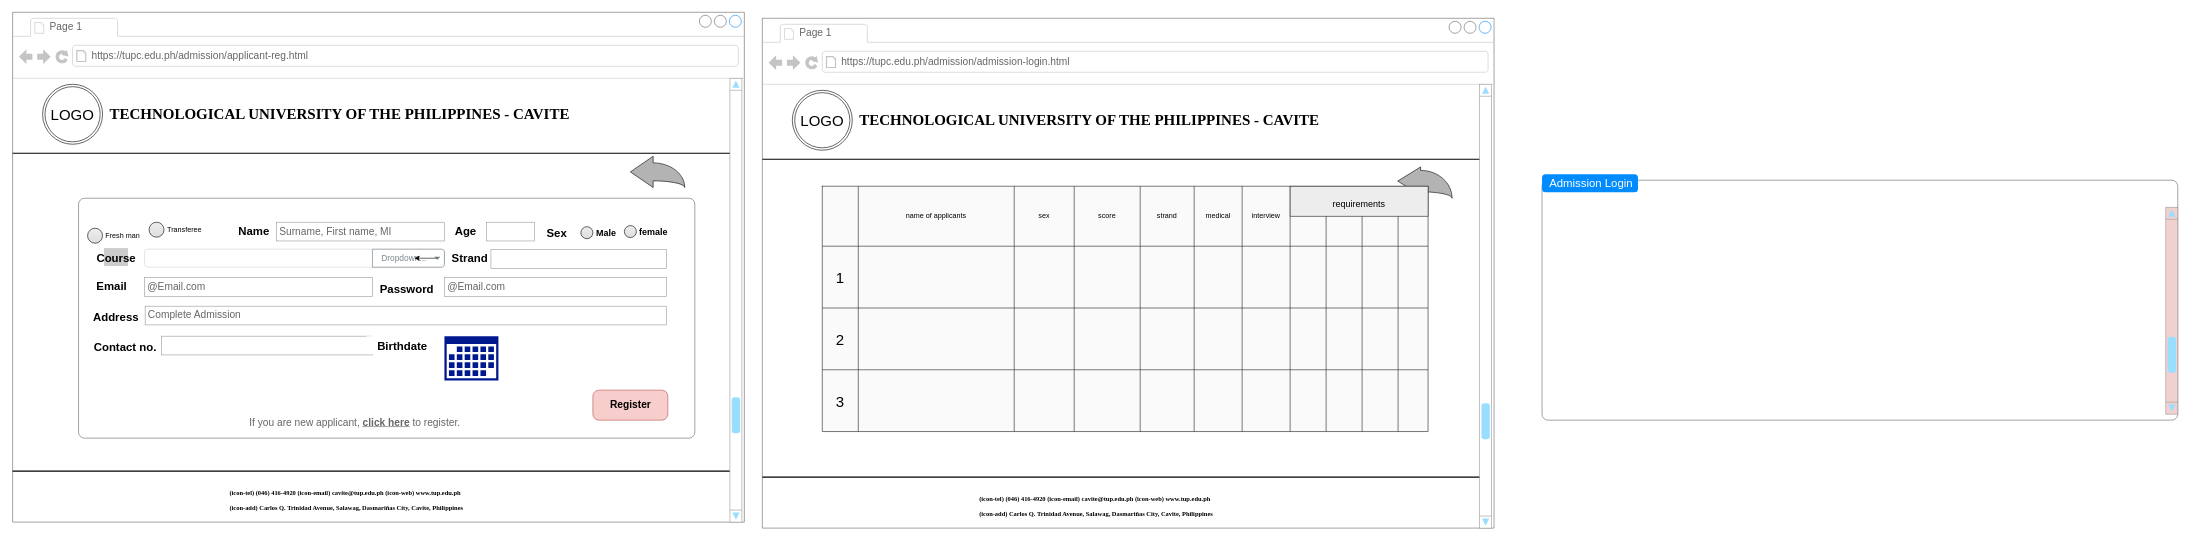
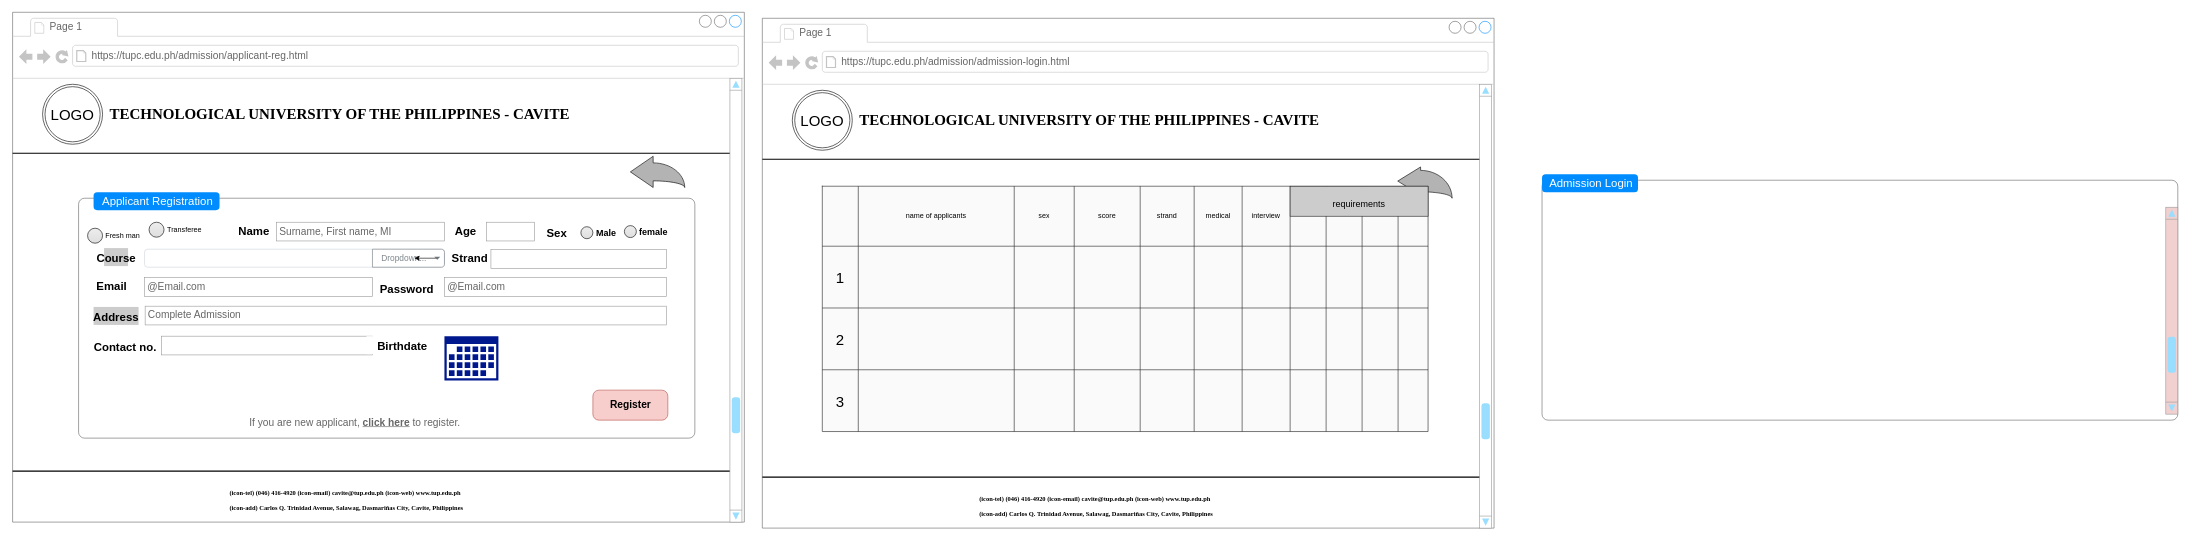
+ <mxCell id="12" value="Applicant Registration" style="shape=rect;strokeColor=none;fillColor=#008cff;strokeWidth=1;dashed=0;rounded=1;arcSize=20;fontColor=#ffffff;fontSize=19;spacing=2;spacingTop=-2;align=center;autosize=1;spacingLeft=4;resizeWidth=0;resizeHeight=0;perimeter=none;" vertex="1" parent="11"><mxGeometry x="25" width="210" height="30" as="geometry" /></mxCell>
- <mxCell id="104" value="&lt;font style=&quot;font-size: 15px&quot;&gt;requirements&lt;/font&gt;" style="rounded=0;whiteSpace=wrap;html=1;fontSize=25;strokeColor=#212121;fillColor=#ededed;" vertex="1" parent="42"><mxGeometry x="880" y="280" width="230" height="50" as="geometry" /></mxCell>
+ <mxCell id="104" value="&lt;font style=&quot;font-size: 15px&quot;&gt;requirements&lt;/font&gt;" style="rounded=0;whiteSpace=wrap;html=1;fontSize=25;strokeColor=#212121;fillColor=#CCCCCC;" vertex="1" parent="42"><mxGeometry x="880" y="280" width="230" height="50" as="geometry" /></mxCell>
- <mxCell id="28" value="&lt;b&gt;Address&lt;br&gt;&lt;/b&gt;" style="rounded=0;whiteSpace=wrap;html=1;fontSize=19;align=center;verticalAlign=top;strokeColor=none;" vertex="1" parent="11"><mxGeometry x="25" y="191.25" width="75" height="30" as="geometry" /></mxCell>
+ <mxCell id="28" value="&lt;b&gt;Address&lt;br&gt;&lt;/b&gt;" style="rounded=0;whiteSpace=wrap;html=1;fontSize=19;align=center;verticalAlign=top;strokeColor=none;fillColor=#cccccc;" vertex="1" parent="11"><mxGeometry x="25" y="191.25" width="75" height="30" as="geometry" /></mxCell>
